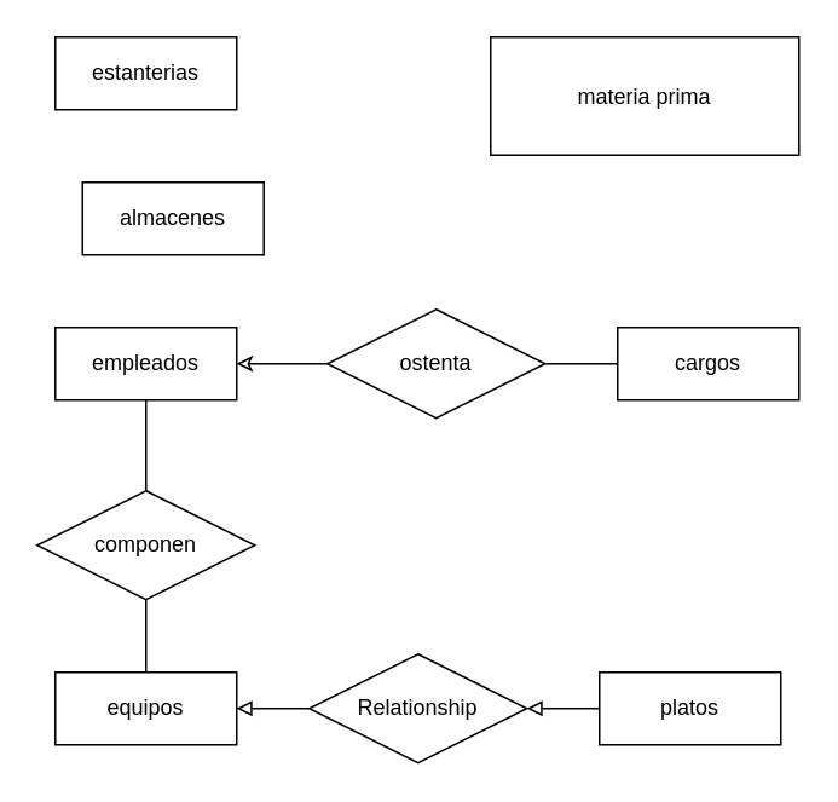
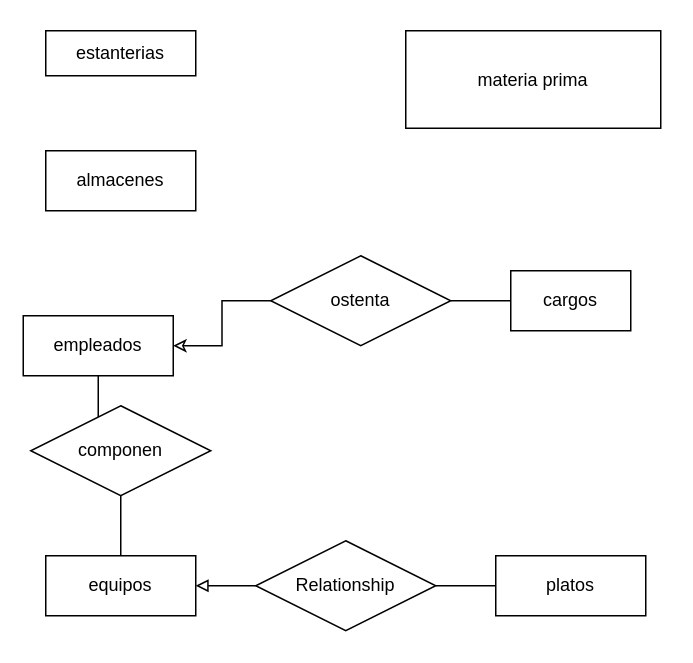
- <mxCell id="14" value="estanterias" style="whiteSpace=wrap;html=1;align=center;" vertex="1" parent="1"><mxGeometry x="30" y="20" width="100" height="40" as="geometry" /></mxCell>
+ <mxCell id="14" value="estanterias" style="whiteSpace=wrap;html=1;align=center;" vertex="1" parent="1"><mxGeometry x="30" y="20" width="100" height="30" as="geometry" /></mxCell>
- <mxCell id="13" value="almacenes" style="whiteSpace=wrap;html=1;align=center;" vertex="1" parent="1"><mxGeometry x="45" y="100" width="100" height="40" as="geometry" /></mxCell>
+ <mxCell id="13" value="almacenes" style="whiteSpace=wrap;html=1;align=center;" vertex="1" parent="1"><mxGeometry x="30" y="100" width="100" height="40" as="geometry" /></mxCell>
- <mxCell id="3" value="empleados" style="whiteSpace=wrap;html=1;align=center;" vertex="1" parent="1"><mxGeometry x="30" y="180" width="100" height="40" as="geometry" /></mxCell>
+ <mxCell id="3" value="empleados" style="whiteSpace=wrap;html=1;align=center;" vertex="1" parent="1"><mxGeometry x="15" y="210" width="100" height="40" as="geometry" /></mxCell>
- <mxCell id="5" value="cargos" style="whiteSpace=wrap;html=1;align=center;" vertex="1" parent="1"><mxGeometry x="340" y="180" width="100" height="40" as="geometry" /></mxCell>
+ <mxCell id="5" value="cargos" style="whiteSpace=wrap;html=1;align=center;" vertex="1" parent="1"><mxGeometry x="340" y="180" width="80" height="40" as="geometry" /></mxCell>
- <mxCell id="16" value="" style="edgeStyle=orthogonalEdgeStyle;rounded=0;orthogonalLoop=1;jettySize=auto;html=1;entryX=1;entryY=0.5;entryDx=0;entryDy=0;endArrow=block;endFill=0;" edge="1" parent="1" source="11" target="15"><mxGeometry relative="1" as="geometry"><mxPoint x="330" y="390" as="sourcePoint" /><mxPoint x="130" y="390" as="targetPoint" /></mxGeometry></mxCell>
+ <mxCell id="16" value="" style="edgeStyle=orthogonalEdgeStyle;rounded=0;orthogonalLoop=1;jettySize=auto;html=1;entryX=1;entryY=0.5;entryDx=0;entryDy=0;endArrow=none;endFill=0;" edge="1" parent="1" source="11" target="15"><mxGeometry relative="1" as="geometry"><mxPoint x="330" y="390" as="sourcePoint" /><mxPoint x="130" y="390" as="targetPoint" /></mxGeometry></mxCell>
